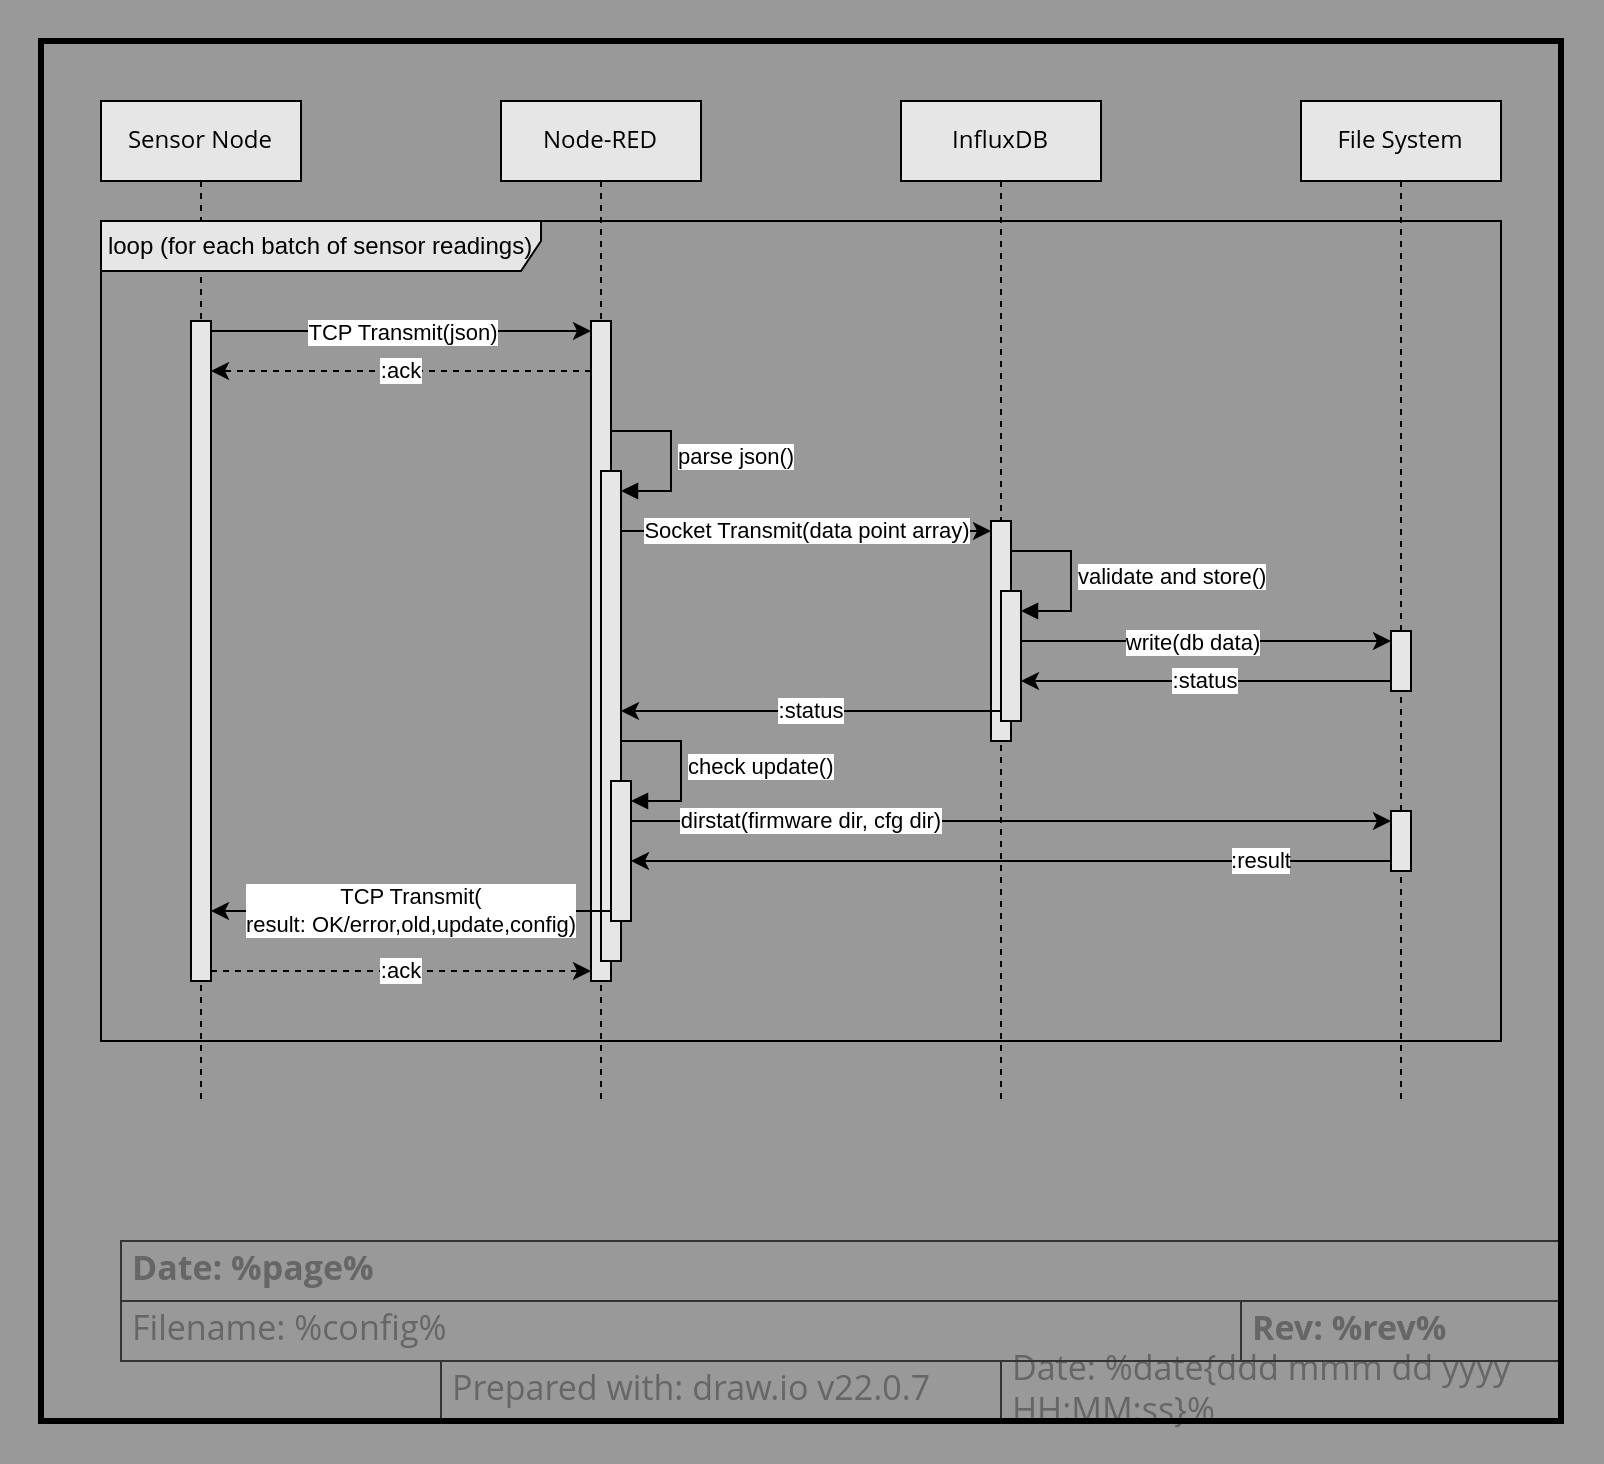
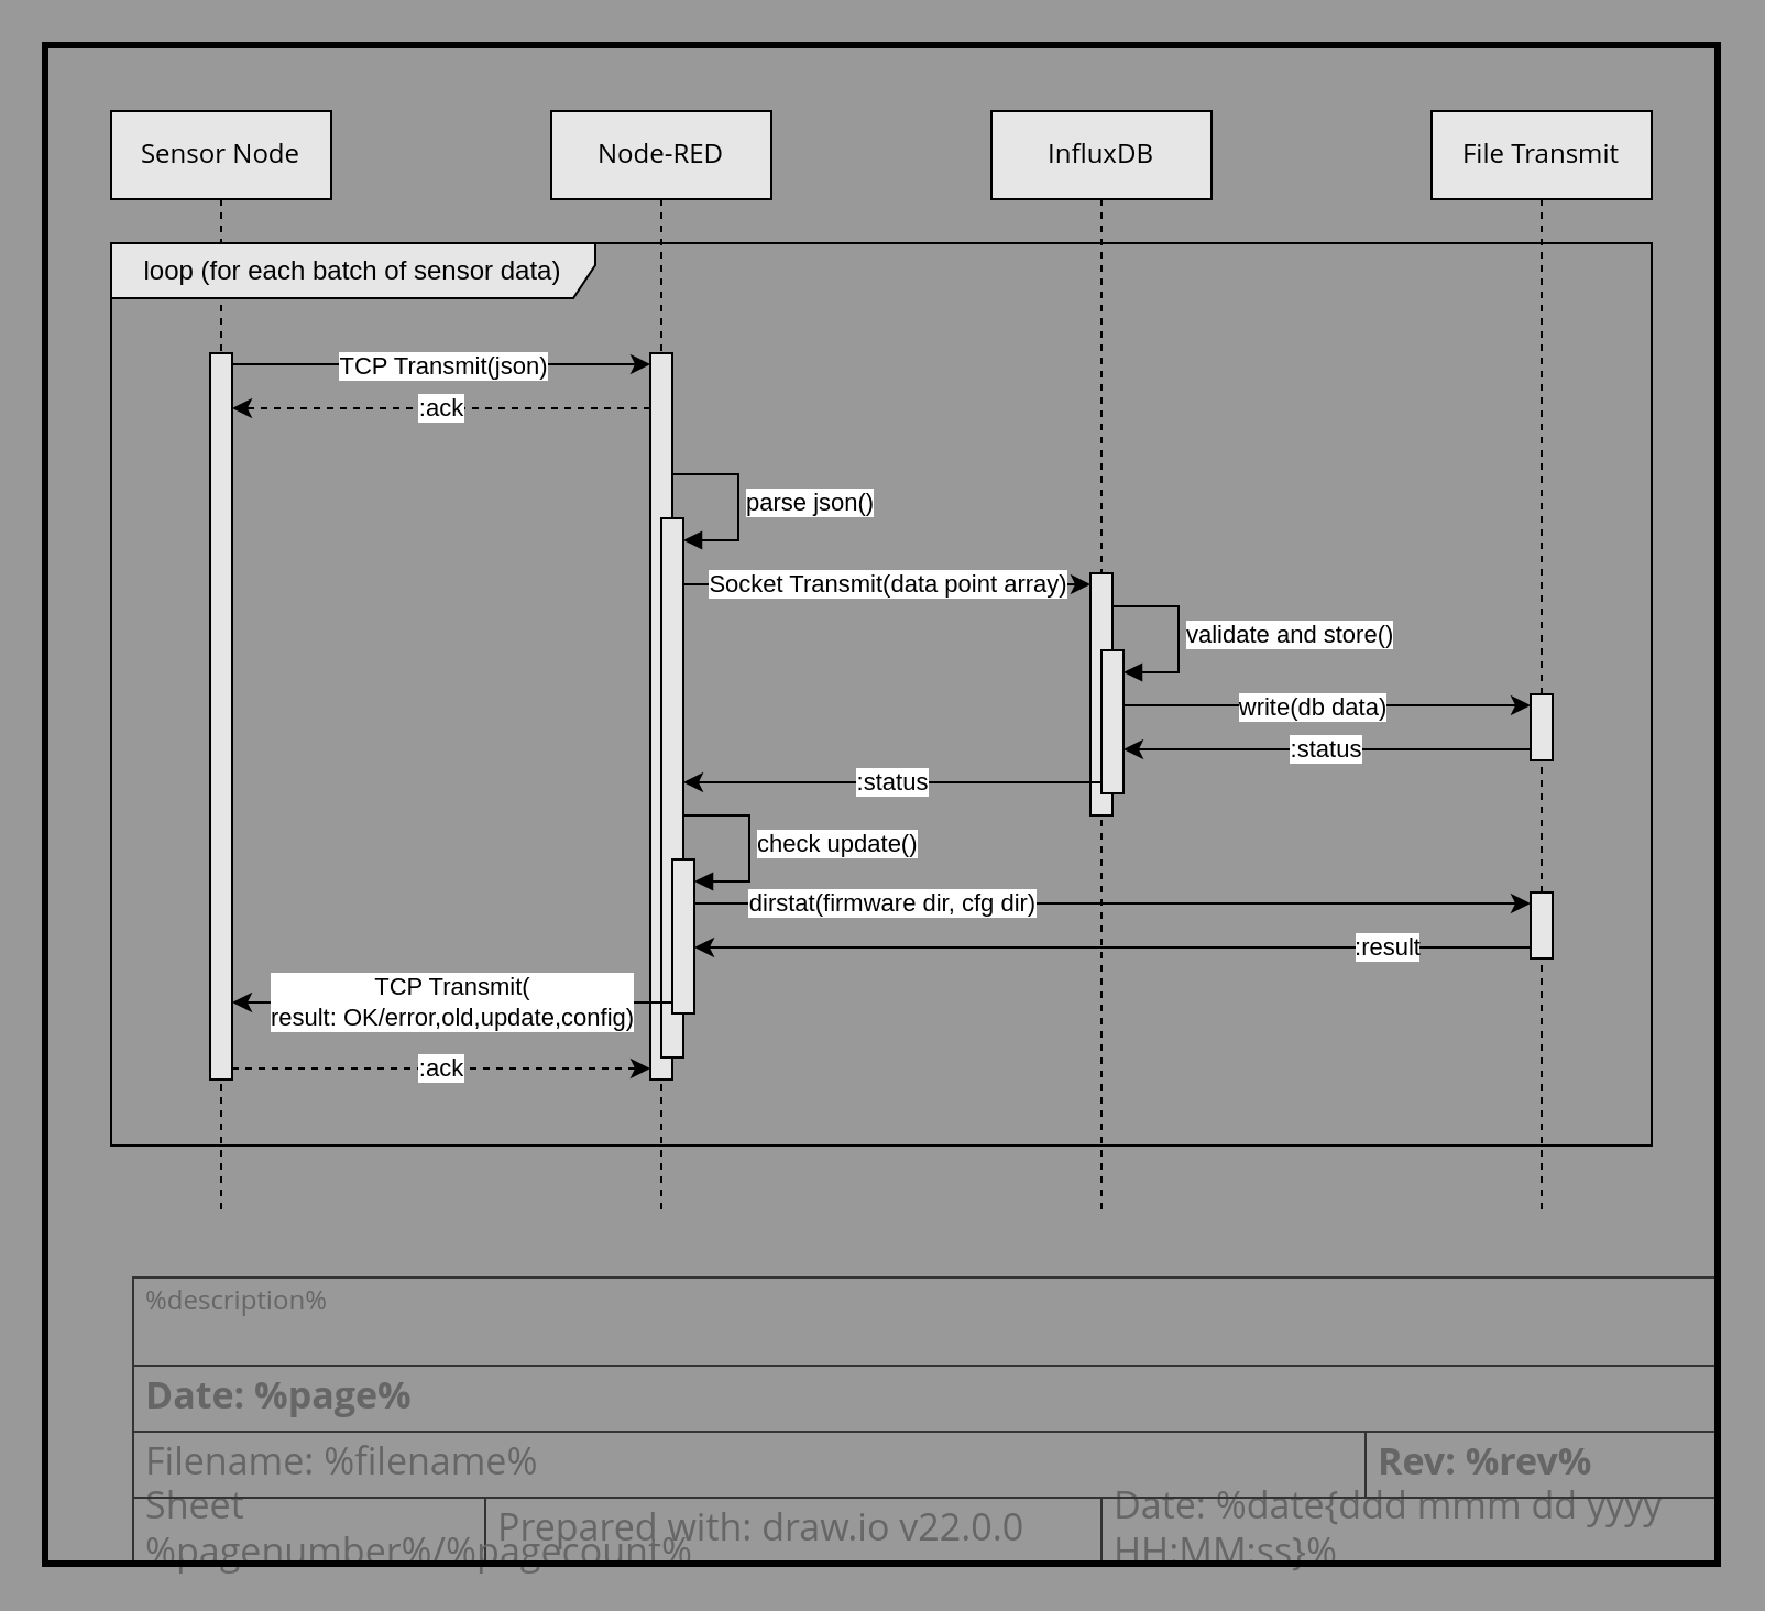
- <mxCell id="25" value="File System" style="shape=umlLifeline;perimeter=lifelinePerimeter;whiteSpace=wrap;html=1;container=1;dropTarget=0;collapsible=0;recursiveResize=0;outlineConnect=0;portConstraint=eastwest;newEdgeStyle={&quot;curved&quot;:0,&quot;rounded&quot;:0};fontFamily=Open Sans;fillColor=#E6E6E6;" parent="11" vertex="1"><mxGeometry x="650" y="50" width="100" height="500" as="geometry" /></mxCell>
+ <mxCell id="25" value="File Transmit" style="shape=umlLifeline;perimeter=lifelinePerimeter;whiteSpace=wrap;html=1;container=1;dropTarget=0;collapsible=0;recursiveResize=0;outlineConnect=0;portConstraint=eastwest;newEdgeStyle={&quot;curved&quot;:0,&quot;rounded&quot;:0};fontFamily=Open Sans;fillColor=#E6E6E6;" parent="11" vertex="1"><mxGeometry x="650" y="50" width="100" height="500" as="geometry" /></mxCell>
- <mxCell id="14" value="loop (for each batch of sensor readings)" style="shape=umlFrame;whiteSpace=wrap;html=1;pointerEvents=0;fillColor=#E6E6E6;width=220;height=25;" vertex="1" parent="11"><mxGeometry x="50" y="110" width="700" height="410" as="geometry" /></mxCell>
+ <mxCell id="14" value="loop (for each batch of sensor data)" style="shape=umlFrame;whiteSpace=wrap;html=1;pointerEvents=0;fillColor=#E6E6E6;width=220;height=25;" vertex="1" parent="11"><mxGeometry x="50" y="110" width="700" height="410" as="geometry" /></mxCell>
+ <mxCell id="7" value="&lt;div align=&quot;left&quot;&gt;%description%&lt;/div&gt;" style="strokeWidth=1;shadow=0;dashed=0;html=1;shape=mxgraph.mockup.text.textBox;fontColor=#666666;align=left;verticalAlign=top;fontSize=12;spacingLeft=4;spacingTop=-3;whiteSpace=wrap;strokeColor=#333333;mainText=;fillColor=none;fontFamily=Open Sans;movable=1;resizable=1;rotatable=1;deletable=1;editable=1;locked=0;connectable=1;" parent="1" vertex="1"><mxGeometry x="60" y="580" width="720" height="40" as="geometry" /></mxCell>
- <mxCell id="6" value="Filename: %config%" style="strokeWidth=1;shadow=0;dashed=0;align=center;html=1;shape=mxgraph.mockup.text.textBox;fontColor=#666666;align=left;fontSize=17;spacingLeft=4;spacingTop=-3;whiteSpace=wrap;strokeColor=#333333;mainText=;fillColor=none;fontFamily=Open Sans;movable=1;resizable=1;rotatable=1;deletable=1;editable=1;locked=0;connectable=1;" parent="1" vertex="1"><mxGeometry x="60" y="650" width="560" height="30" as="geometry" /></mxCell>
+ <mxCell id="6" value="Filename: %filename%" style="strokeWidth=1;shadow=0;dashed=0;align=center;html=1;shape=mxgraph.mockup.text.textBox;fontColor=#666666;align=left;fontSize=17;spacingLeft=4;spacingTop=-3;whiteSpace=wrap;strokeColor=#333333;mainText=;fillColor=none;fontFamily=Open Sans;movable=1;resizable=1;rotatable=1;deletable=1;editable=1;locked=0;connectable=1;" parent="1" vertex="1"><mxGeometry x="60" y="650" width="560" height="30" as="geometry" /></mxCell>
- <mxCell id="2" value="Prepared with: draw.io v22.0.7" style="strokeWidth=1;shadow=0;dashed=0;align=center;html=1;shape=mxgraph.mockup.text.textBox;fontColor=#666666;align=left;fontSize=17;spacingLeft=4;spacingTop=-3;whiteSpace=wrap;strokeColor=#333333;mainText=;fillColor=none;fontFamily=Open Sans;movable=1;resizable=1;rotatable=1;deletable=1;editable=1;locked=0;connectable=1;" parent="1" vertex="1"><mxGeometry x="220" y="680" width="280" height="30" as="geometry" /></mxCell>
+ <mxCell id="2" value="Prepared with: draw.io v22.0.0" style="strokeWidth=1;shadow=0;dashed=0;align=center;html=1;shape=mxgraph.mockup.text.textBox;fontColor=#666666;align=left;fontSize=17;spacingLeft=4;spacingTop=-3;whiteSpace=wrap;strokeColor=#333333;mainText=;fillColor=none;fontFamily=Open Sans;movable=1;resizable=1;rotatable=1;deletable=1;editable=1;locked=0;connectable=1;" parent="1" vertex="1"><mxGeometry x="220" y="680" width="280" height="30" as="geometry" /></mxCell>
+ <mxCell id="3" value="&lt;div align=&quot;left&quot;&gt;Sheet %pagenumber%/%pagecount%&lt;/div&gt;" style="strokeWidth=1;shadow=0;dashed=0;align=left;html=1;shape=mxgraph.mockup.text.textBox;fontColor=#666666;align=left;fontSize=17;spacingLeft=4;spacingTop=-3;whiteSpace=wrap;strokeColor=#333333;mainText=;fillColor=none;fontFamily=Open Sans;movable=1;resizable=1;rotatable=1;deletable=1;editable=1;locked=0;connectable=1;" parent="1" vertex="1"><mxGeometry x="60" y="680" width="160" height="30" as="geometry" /></mxCell>
